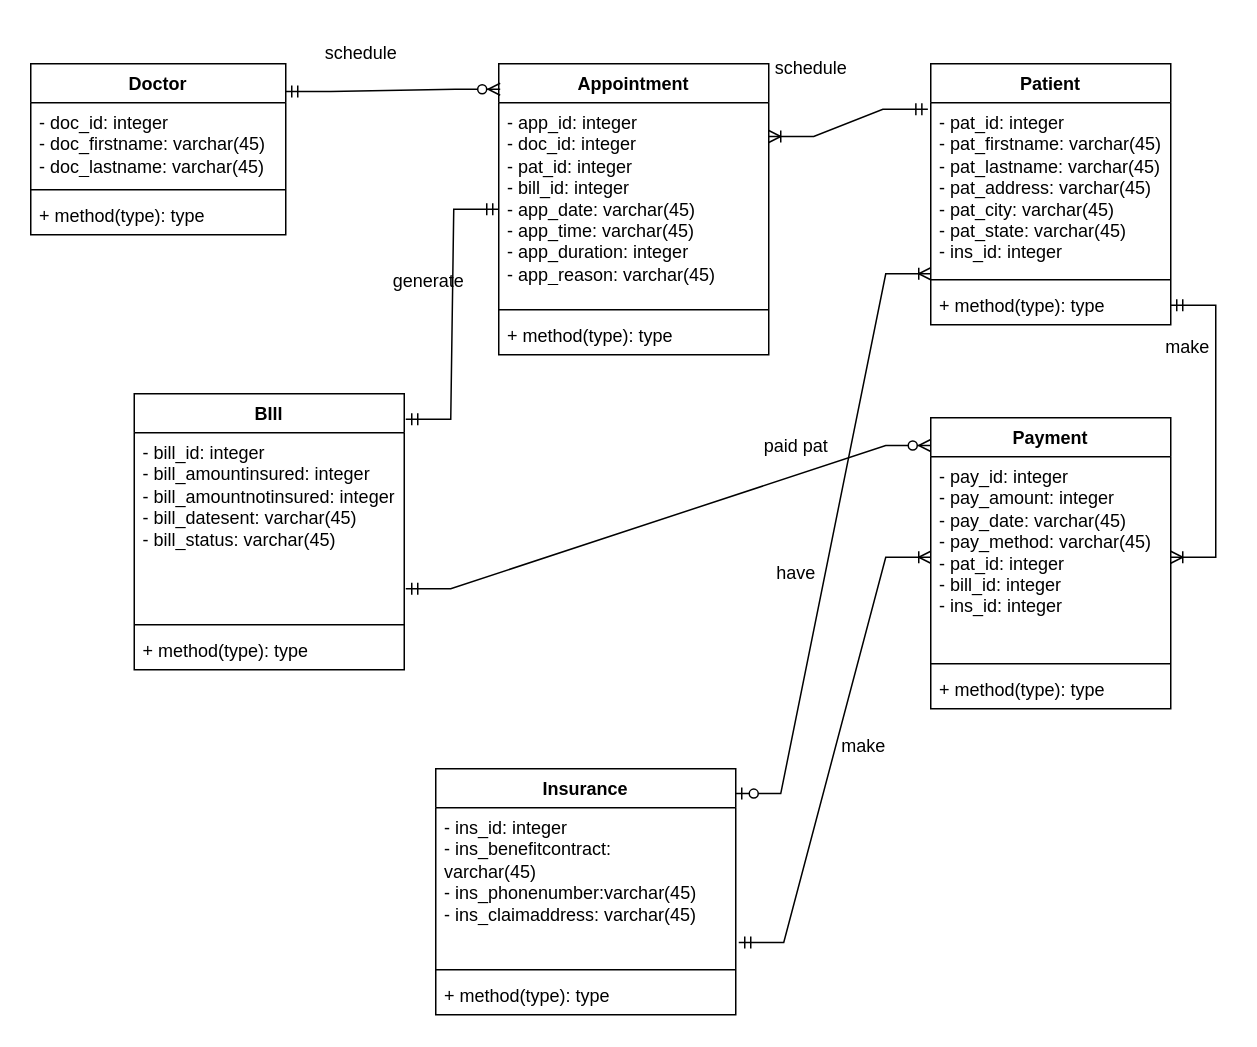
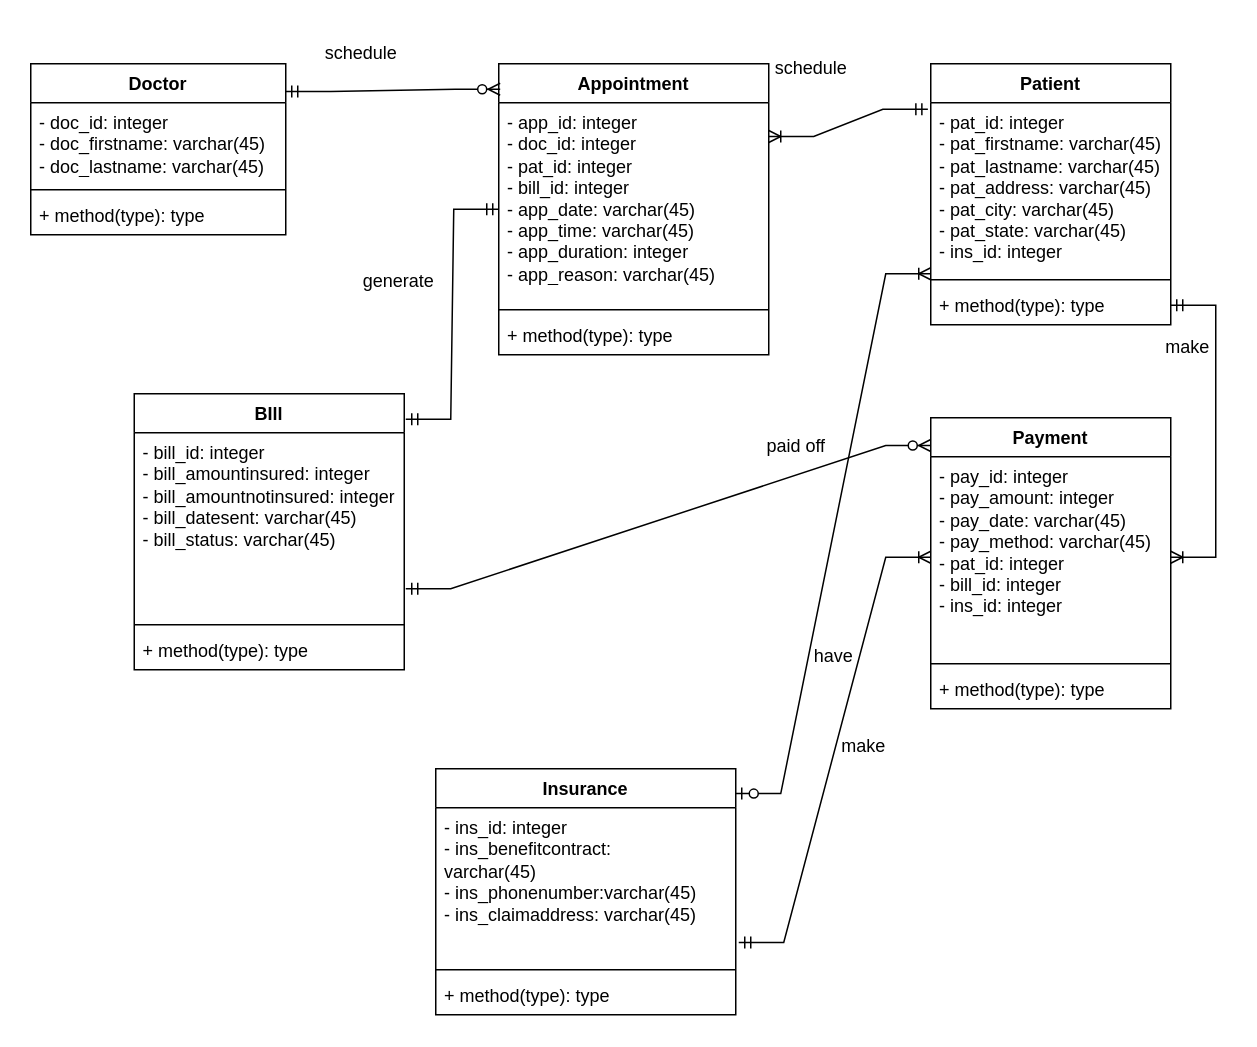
- <mxCell id="19" value="generate" style="text;html=1;align=center;verticalAlign=middle;resizable=0;points=[];autosize=1;strokeColor=none;fillColor=none;" parent="1" vertex="1"><mxGeometry x="250" y="172" width="70" height="30" as="geometry" /></mxCell>
+ <mxCell id="19" value="generate" style="text;html=1;align=center;verticalAlign=middle;resizable=0;points=[];autosize=1;strokeColor=none;fillColor=none;" parent="1" vertex="1"><mxGeometry x="230" y="172" width="70" height="30" as="geometry" /></mxCell>
- <mxCell id="25" value="paid pat" style="text;html=1;align=center;verticalAlign=middle;resizable=0;points=[];autosize=1;strokeColor=none;fillColor=none;" parent="1" vertex="1"><mxGeometry x="500" y="282" width="60" height="30" as="geometry" /></mxCell>
+ <mxCell id="25" value="paid off" style="text;html=1;align=center;verticalAlign=middle;resizable=0;points=[];autosize=1;strokeColor=none;fillColor=none;" parent="1" vertex="1"><mxGeometry x="500" y="282" width="60" height="30" as="geometry" /></mxCell>
- <mxCell id="33" value="have" style="text;html=1;align=center;verticalAlign=middle;resizable=0;points=[];autosize=1;strokeColor=none;fillColor=none;" parent="1" vertex="1"><mxGeometry x="505" y="367" width="50" height="30" as="geometry" /></mxCell>
+ <mxCell id="33" value="have" style="text;html=1;align=center;verticalAlign=middle;resizable=0;points=[];autosize=1;strokeColor=none;fillColor=none;" parent="1" vertex="1"><mxGeometry x="530" y="422" width="50" height="30" as="geometry" /></mxCell>
